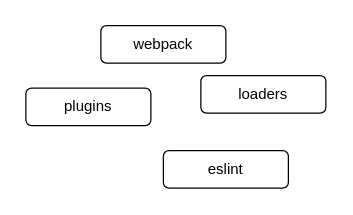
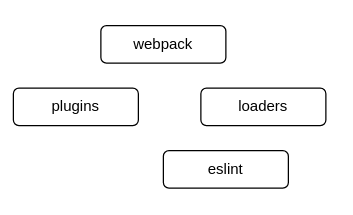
- <mxCell id="4" value="loaders" style="rounded=1;whiteSpace=wrap;html=1;" parent="1" vertex="1"><mxGeometry x="160" y="60" width="100" height="30" as="geometry" /></mxCell>
+ <mxCell id="4" value="loaders" style="rounded=1;whiteSpace=wrap;html=1;" parent="1" vertex="1"><mxGeometry x="160" y="70" width="100" height="30" as="geometry" /></mxCell>
- <mxCell id="3" value="plugins" style="rounded=1;whiteSpace=wrap;html=1;" parent="1" vertex="1"><mxGeometry x="20" y="70" width="100" height="30" as="geometry" /></mxCell>
+ <mxCell id="3" value="plugins" style="rounded=1;whiteSpace=wrap;html=1;" parent="1" vertex="1"><mxGeometry x="10" y="70" width="100" height="30" as="geometry" /></mxCell>
